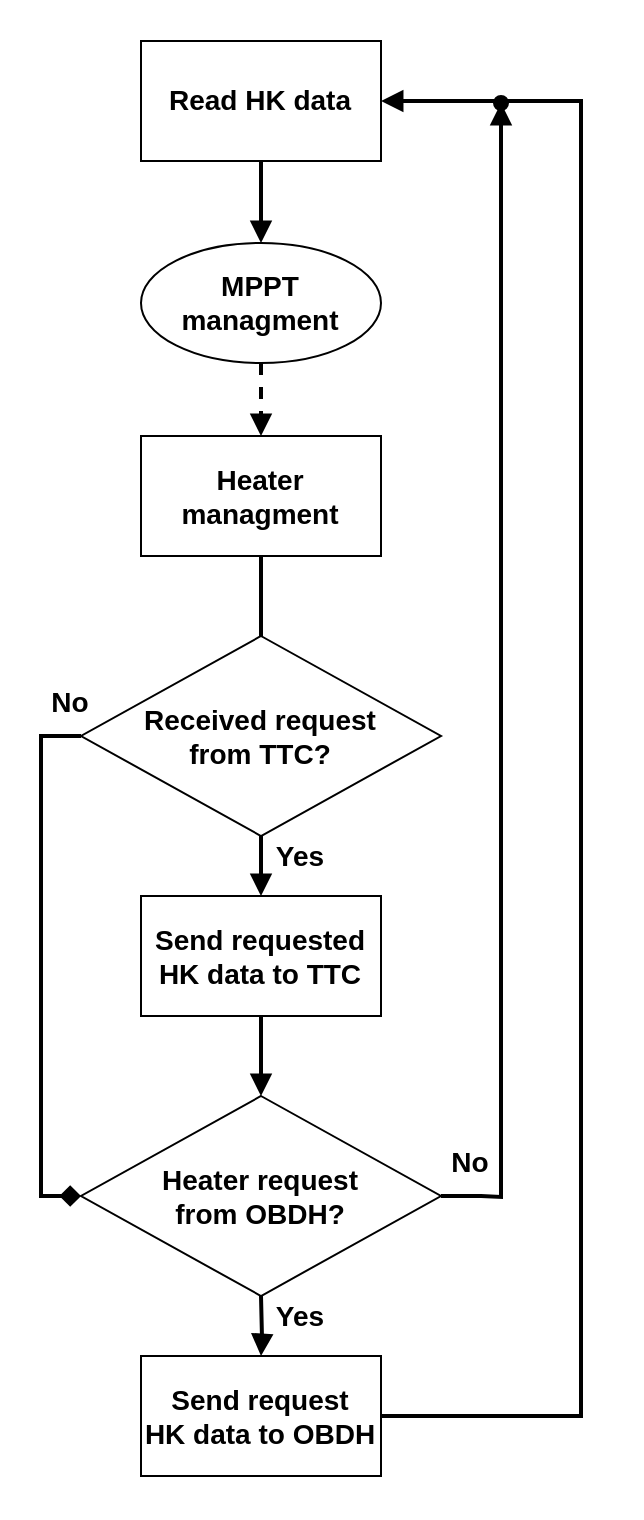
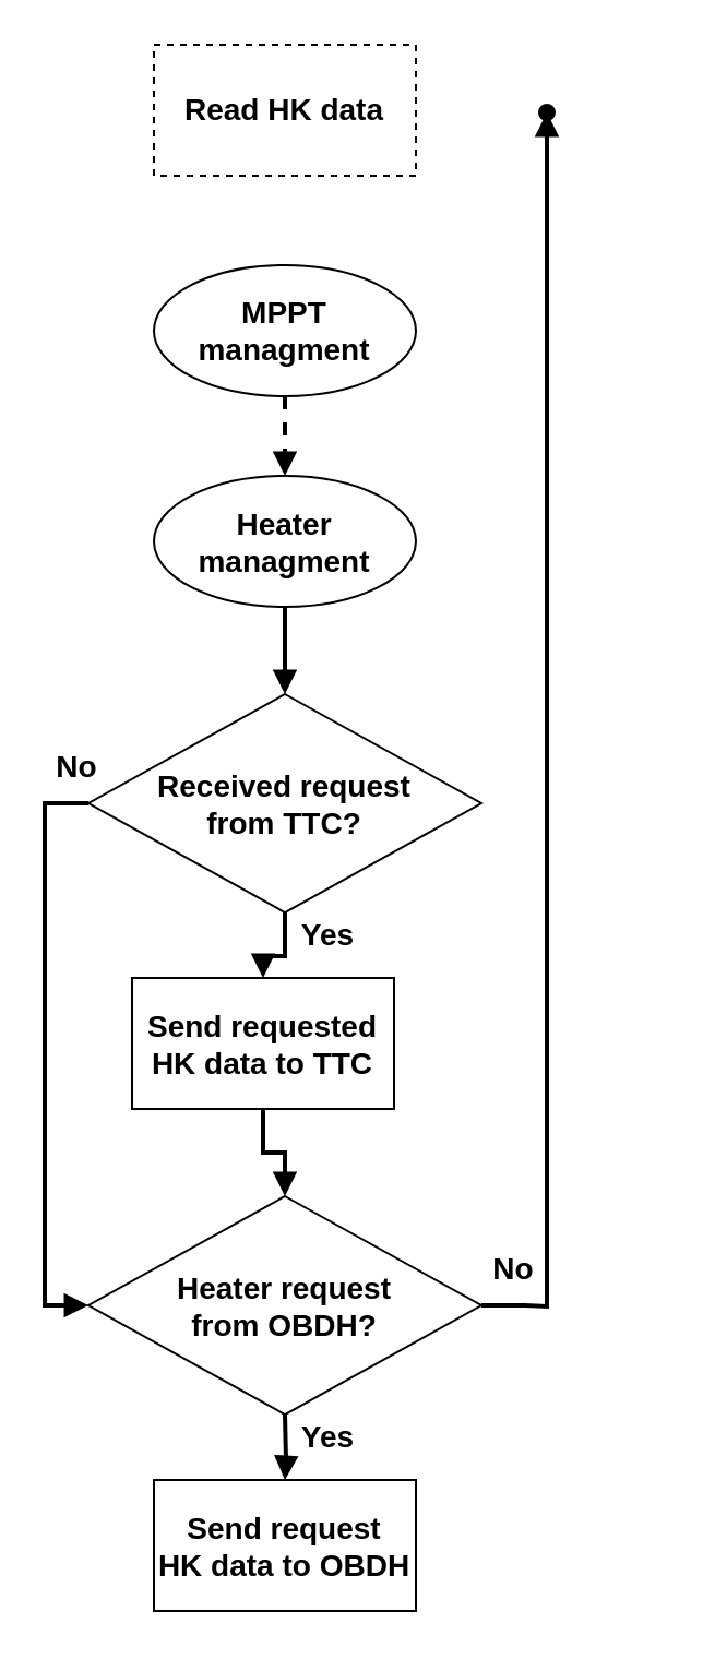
- <mxCell id="2" value="Read HK data" style="rounded=0;whiteSpace=wrap;html=1;fontSize=14;fontStyle=1" parent="1" vertex="1"><mxGeometry x="70" y="20" width="120" height="60" as="geometry" /></mxCell>
+ <mxCell id="2" value="Read HK data" style="rounded=0;whiteSpace=wrap;html=1;fontSize=14;fontStyle=1;dashed=1;" parent="1" vertex="1"><mxGeometry x="70" y="20" width="120" height="60" as="geometry" /></mxCell>
- <mxCell id="10" style="edgeStyle=orthogonalEdgeStyle;rounded=0;orthogonalLoop=1;jettySize=auto;html=1;exitX=0.5;exitY=1;exitDx=0;exitDy=0;entryX=0.5;entryY=0;entryDx=0;entryDy=0;fontSize=14;endArrow=block;endFill=1;strokeWidth=2;" parent="1" source="2" target="4" edge="1"><mxGeometry relative="1" as="geometry"><mxPoint x="130" y="90" as="sourcePoint" /></mxGeometry></mxCell>
- <mxCell id="21" value="Heater managment" style="rounded=0;whiteSpace=wrap;html=1;fontSize=14;fontStyle=1" parent="1" vertex="1"><mxGeometry x="70" y="217.5" width="120" height="60" as="geometry" /></mxCell>
+ <mxCell id="21" value="Heater managment" style="ellipse;whiteSpace=wrap;html=1;fontSize=14;fontStyle=1;" parent="1" vertex="1"><mxGeometry x="70" y="217.5" width="120" height="60" as="geometry" /></mxCell>
- <mxCell id="22" value="" style="edgeStyle=orthogonalEdgeStyle;rounded=0;orthogonalLoop=1;jettySize=auto;html=1;exitX=0.5;exitY=1;exitDx=0;exitDy=0;endArrow=none;endFill=1;strokeWidth=2;entryX=0.5;entryY=0;entryDx=0;entryDy=0;" parent="1" source="21" target="18" edge="1"><mxGeometry relative="1" as="geometry"><mxPoint x="140" y="190" as="sourcePoint" /><mxPoint x="140" y="224" as="targetPoint" /><Array as="points"><mxPoint x="130" y="291" /><mxPoint x="130" y="291" /></Array></mxGeometry></mxCell>
+ <mxCell id="22" value="" style="edgeStyle=orthogonalEdgeStyle;rounded=0;orthogonalLoop=1;jettySize=auto;html=1;exitX=0.5;exitY=1;exitDx=0;exitDy=0;endArrow=block;endFill=1;strokeWidth=2;entryX=0.5;entryY=0;entryDx=0;entryDy=0;" parent="1" source="21" target="18" edge="1"><mxGeometry relative="1" as="geometry"><mxPoint x="140" y="190" as="sourcePoint" /><mxPoint x="140" y="224" as="targetPoint" /><Array as="points"><mxPoint x="130" y="291" /><mxPoint x="130" y="291" /></Array></mxGeometry></mxCell>
- <mxCell id="8" style="edgeStyle=orthogonalEdgeStyle;rounded=0;orthogonalLoop=1;jettySize=auto;html=1;exitX=1;exitY=0.5;exitDx=0;exitDy=0;endArrow=block;endFill=1;strokeWidth=2;entryX=1;entryY=0.5;entryDx=0;entryDy=0;" parent="1" source="9" target="2" edge="1"><mxGeometry relative="1" as="geometry"><mxPoint x="360" y="27.5" as="targetPoint" /><Array as="points"><mxPoint x="290" y="708" /><mxPoint x="290" y="50" /></Array></mxGeometry></mxCell>
- <mxCell id="15" value="Send requested HK data to TTC" style="rounded=0;whiteSpace=wrap;html=1;fontSize=14;fontStyle=1" parent="1" vertex="1"><mxGeometry x="70" y="447.5" width="120" height="60" as="geometry" /></mxCell>
+ <mxCell id="15" value="Send requested HK data to TTC" style="rounded=0;whiteSpace=wrap;html=1;fontSize=14;fontStyle=1" parent="1" vertex="1"><mxGeometry x="60" y="447.5" width="120" height="60" as="geometry" /></mxCell>
- <mxCell id="17" style="edgeStyle=orthogonalEdgeStyle;rounded=0;orthogonalLoop=1;jettySize=auto;html=1;exitX=0;exitY=0.5;exitDx=0;exitDy=0;fontSize=14;startArrow=none;startFill=0;endArrow=diamond;endFill=1;strokeWidth=2;entryX=0;entryY=0.5;entryDx=0;entryDy=0;" parent="1" source="18" target="7" edge="1"><mxGeometry relative="1" as="geometry"><mxPoint x="300" y="368" as="targetPoint" /></mxGeometry></mxCell>
+ <mxCell id="17" style="edgeStyle=orthogonalEdgeStyle;rounded=0;orthogonalLoop=1;jettySize=auto;html=1;exitX=0;exitY=0.5;exitDx=0;exitDy=0;fontSize=14;startArrow=none;startFill=0;endArrow=block;endFill=1;strokeWidth=2;entryX=0;entryY=0.5;entryDx=0;entryDy=0;" parent="1" source="18" target="7" edge="1"><mxGeometry relative="1" as="geometry"><mxPoint x="300" y="368" as="targetPoint" /></mxGeometry></mxCell>
